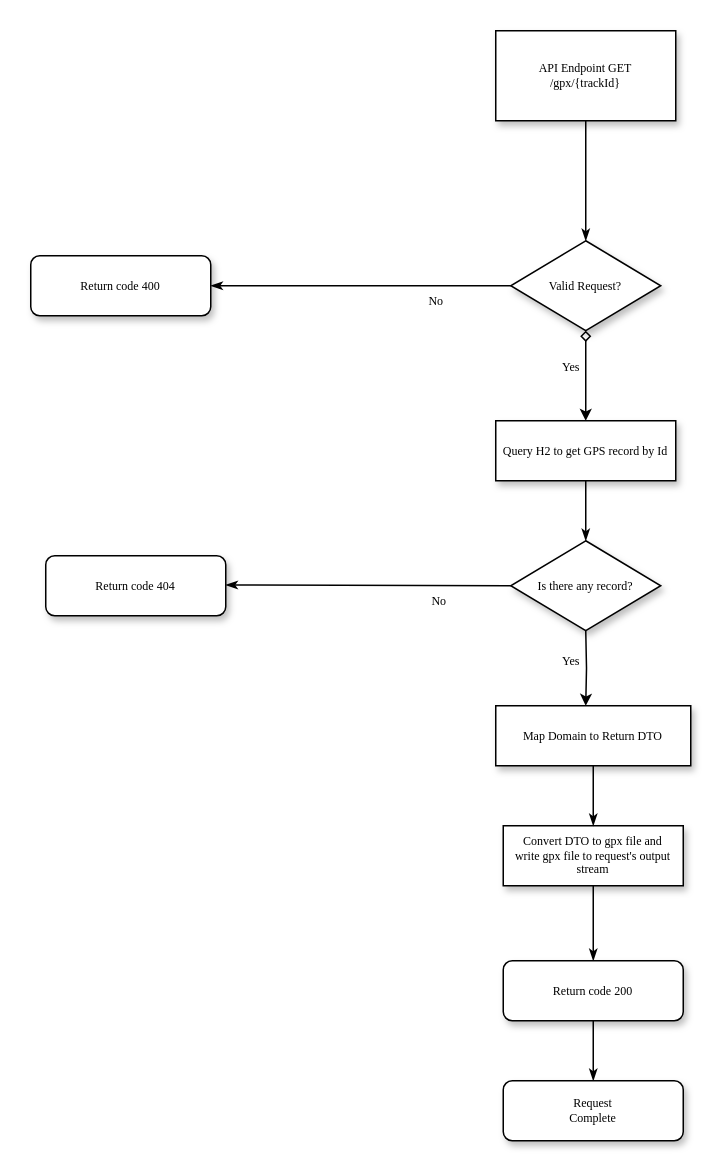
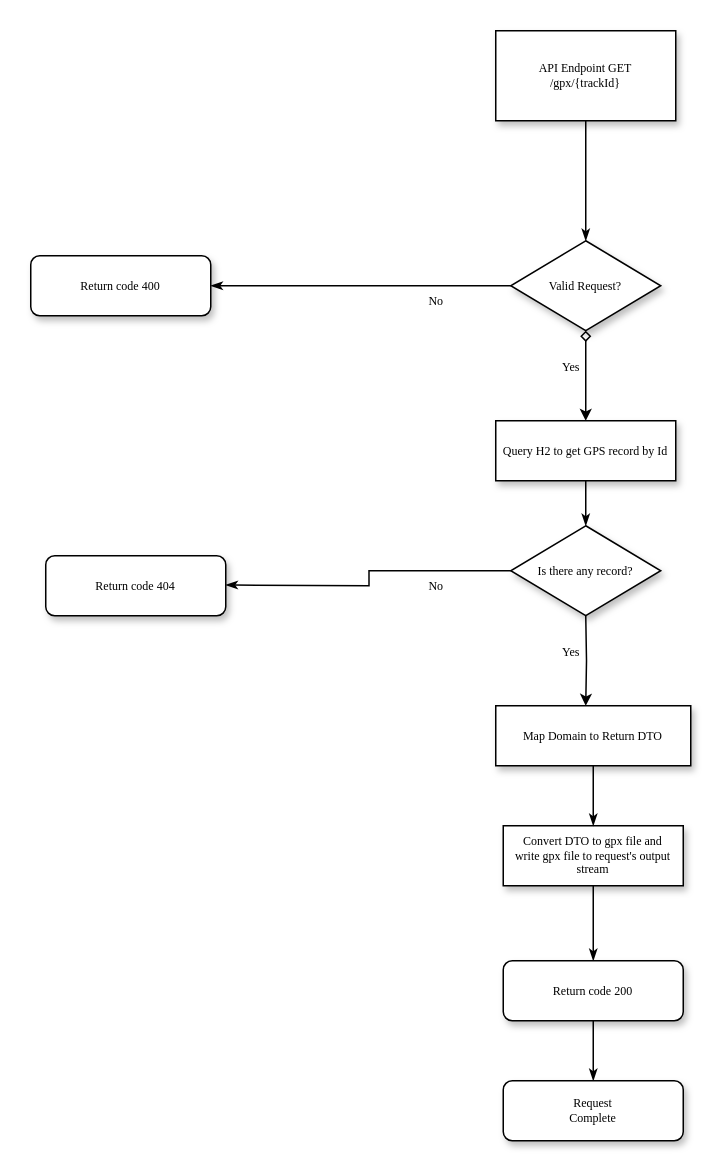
- <mxCell id="14" value="Is there any record?" style="rhombus;whiteSpace=wrap;html=1;rounded=0;shadow=1;labelBackgroundColor=none;strokeColor=#000000;strokeWidth=1;fillColor=#ffffff;fontFamily=Verdana;fontSize=8;fontColor=#000000;align=center;" vertex="1" parent="1"><mxGeometry x="340" y="360" width="100" height="60" as="geometry" /></mxCell>
+ <mxCell id="14" value="Is there any record?" style="rhombus;whiteSpace=wrap;html=1;rounded=0;shadow=1;labelBackgroundColor=none;strokeColor=#000000;strokeWidth=1;fillColor=#ffffff;fontFamily=Verdana;fontSize=8;fontColor=#000000;align=center;" vertex="1" parent="1"><mxGeometry x="340" y="350" width="100" height="60" as="geometry" /></mxCell>
